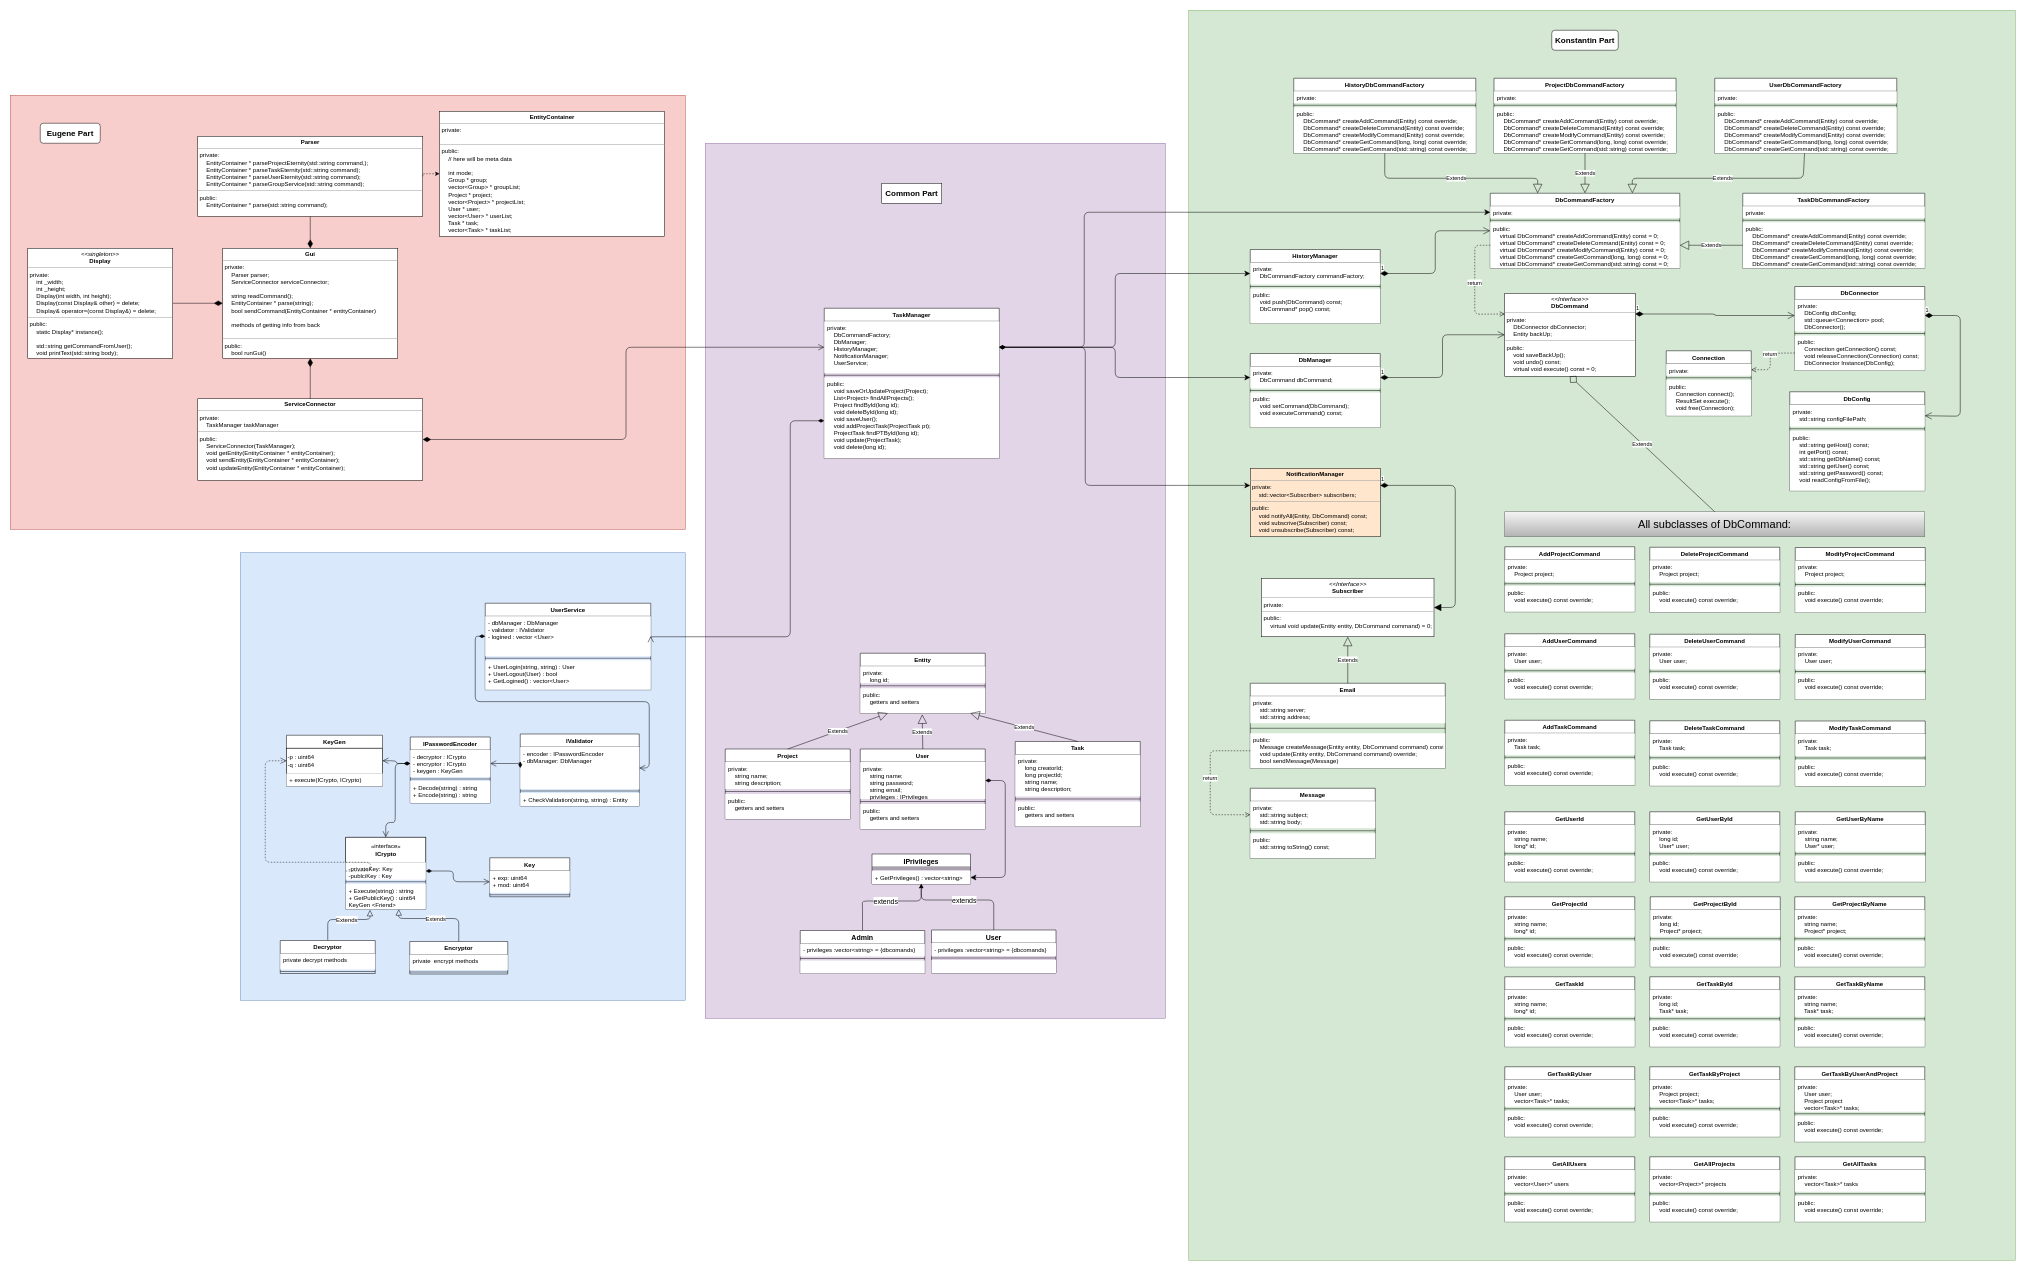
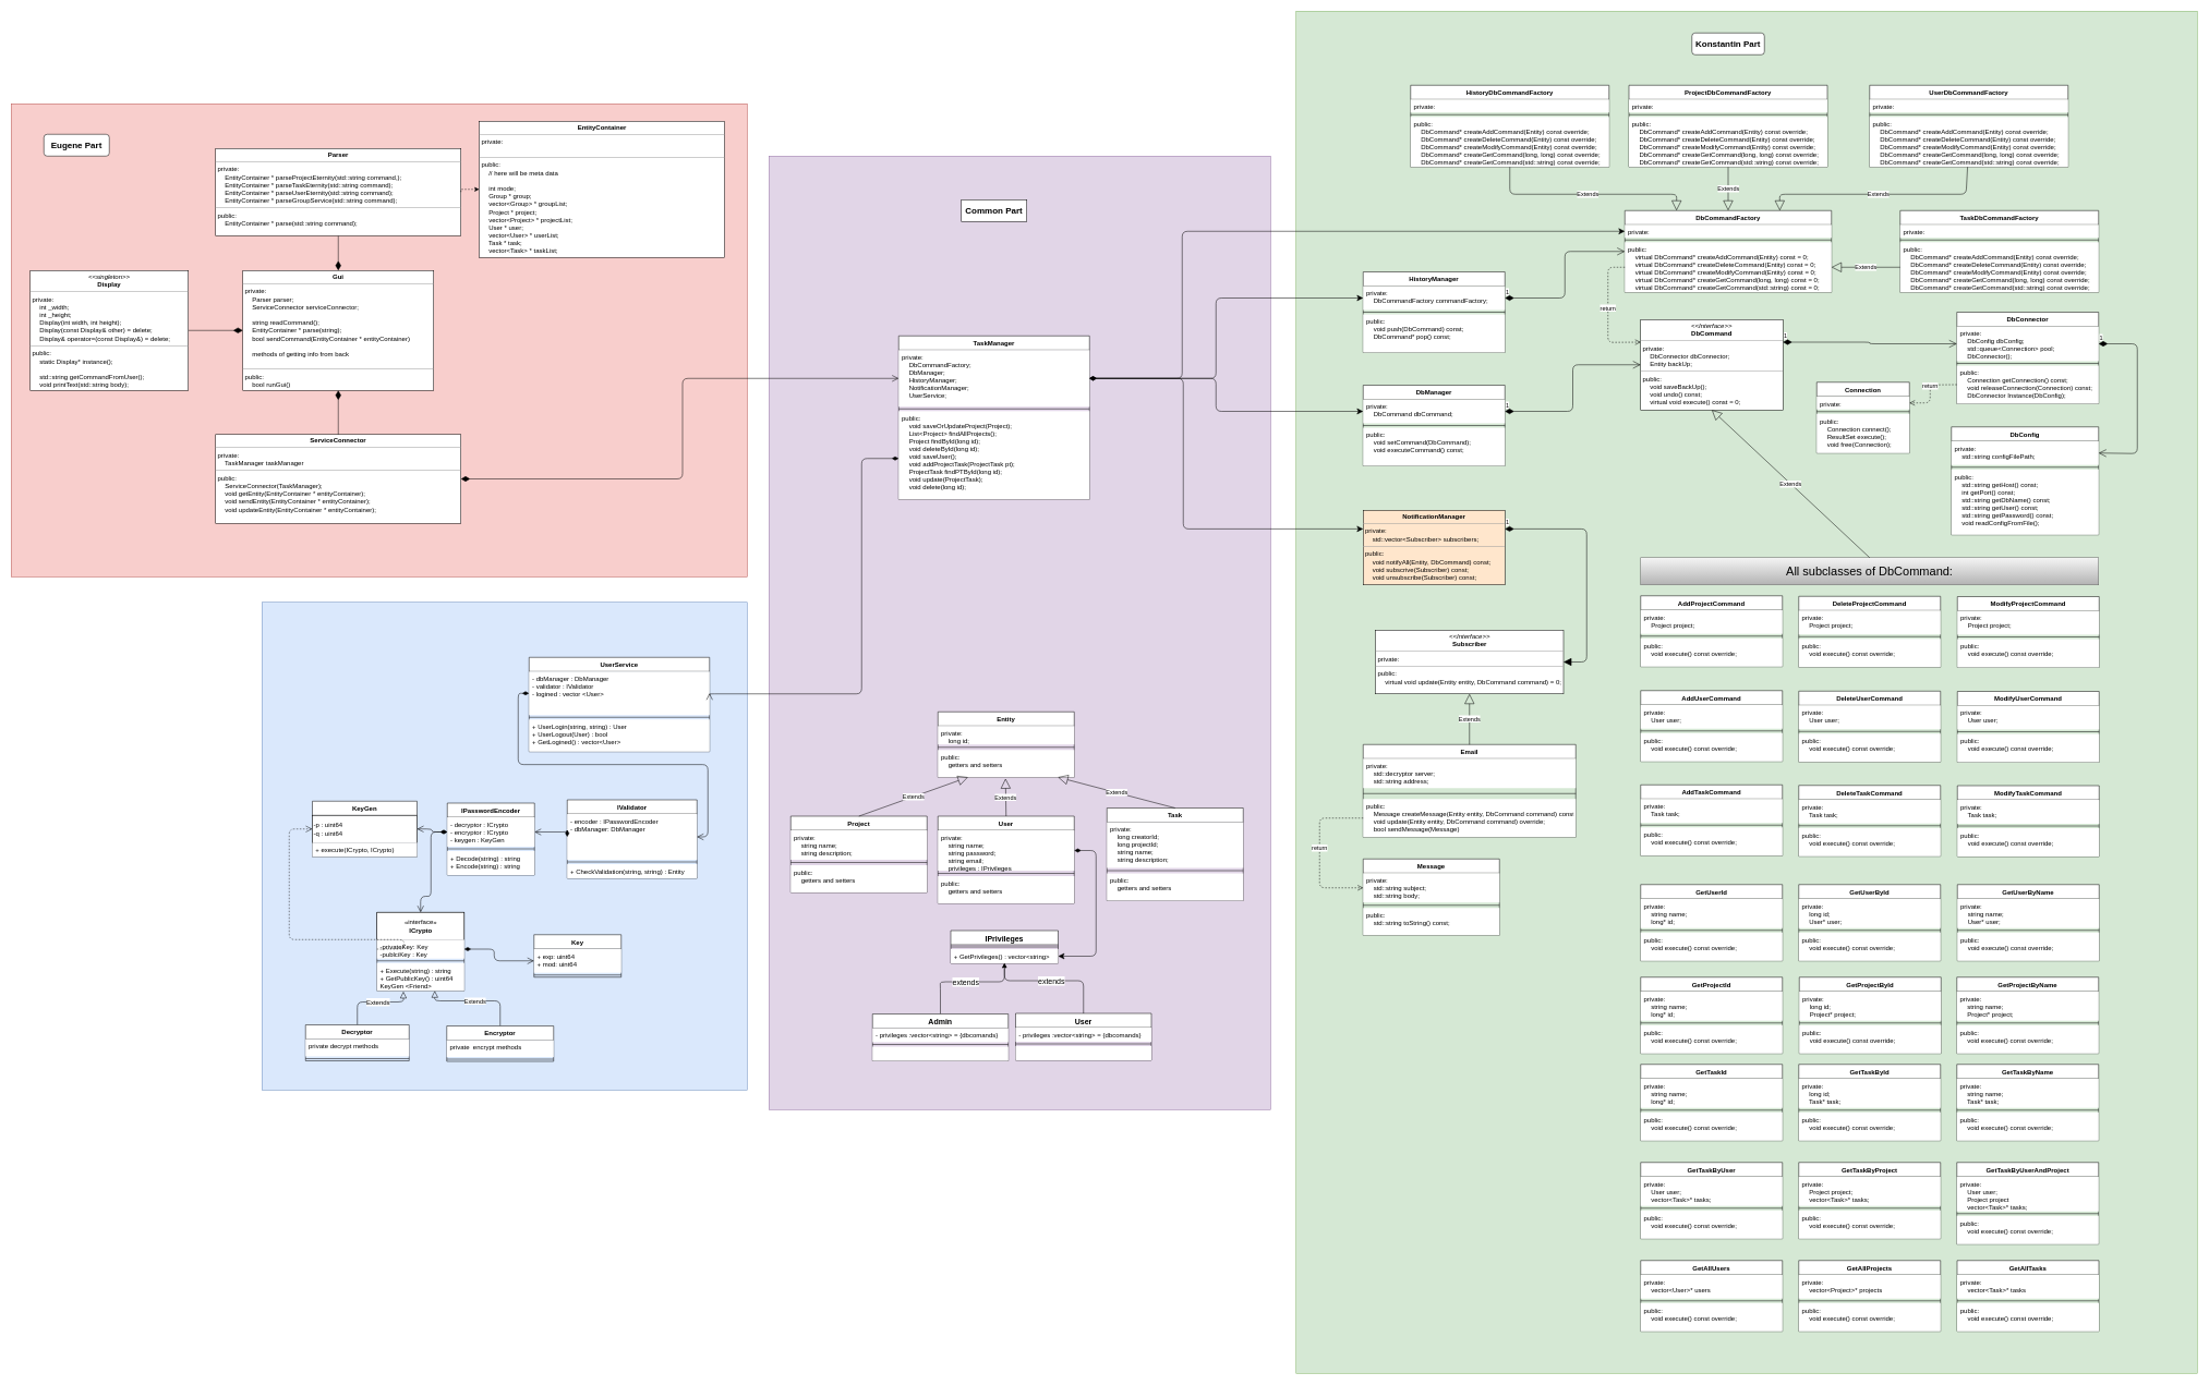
- <mxCell id="87" value="Extends" style="endArrow=diamond;endSize=16;endFill=0;html=1;entryX=0.5;entryY=1;entryDx=0;entryDy=0;exitX=0.5;exitY=0;exitDx=0;exitDy=0;" edge="1" parent="1" source="86" target="20"><mxGeometry width="160" relative="1" as="geometry"><mxPoint x="2859" y="888" as="sourcePoint" /><mxPoint x="2859" y="806" as="targetPoint" /></mxGeometry></mxCell>
+ <mxCell id="87" value="Extends" style="endArrow=block;endSize=16;endFill=0;html=1;entryX=0.5;entryY=1;entryDx=0;entryDy=0;exitX=0.5;exitY=0;exitDx=0;exitDy=0;" edge="1" parent="1" source="86" target="20"><mxGeometry width="160" relative="1" as="geometry"><mxPoint x="2859" y="888" as="sourcePoint" /><mxPoint x="2859" y="806" as="targetPoint" /></mxGeometry></mxCell>
- <mxCell id="35" value="private:&#10;    std::string server;&#10;    std::string address;" style="text;strokeColor=none;fillColor=#ffffff;align=left;verticalAlign=top;spacingLeft=4;spacingRight=4;overflow=hidden;rotatable=0;points=[[0,0.5],[1,0.5]];portConstraint=eastwest;" vertex="1" parent="34"><mxGeometry y="26" width="390" height="54" as="geometry" /></mxCell>
+ <mxCell id="35" value="private:&#10;    std::decryptor server;&#10;    std::string address;" style="text;strokeColor=none;fillColor=#ffffff;align=left;verticalAlign=top;spacingLeft=4;spacingRight=4;overflow=hidden;rotatable=0;points=[[0,0.5],[1,0.5]];portConstraint=eastwest;" vertex="1" parent="34"><mxGeometry y="26" width="390" height="54" as="geometry" /></mxCell>
